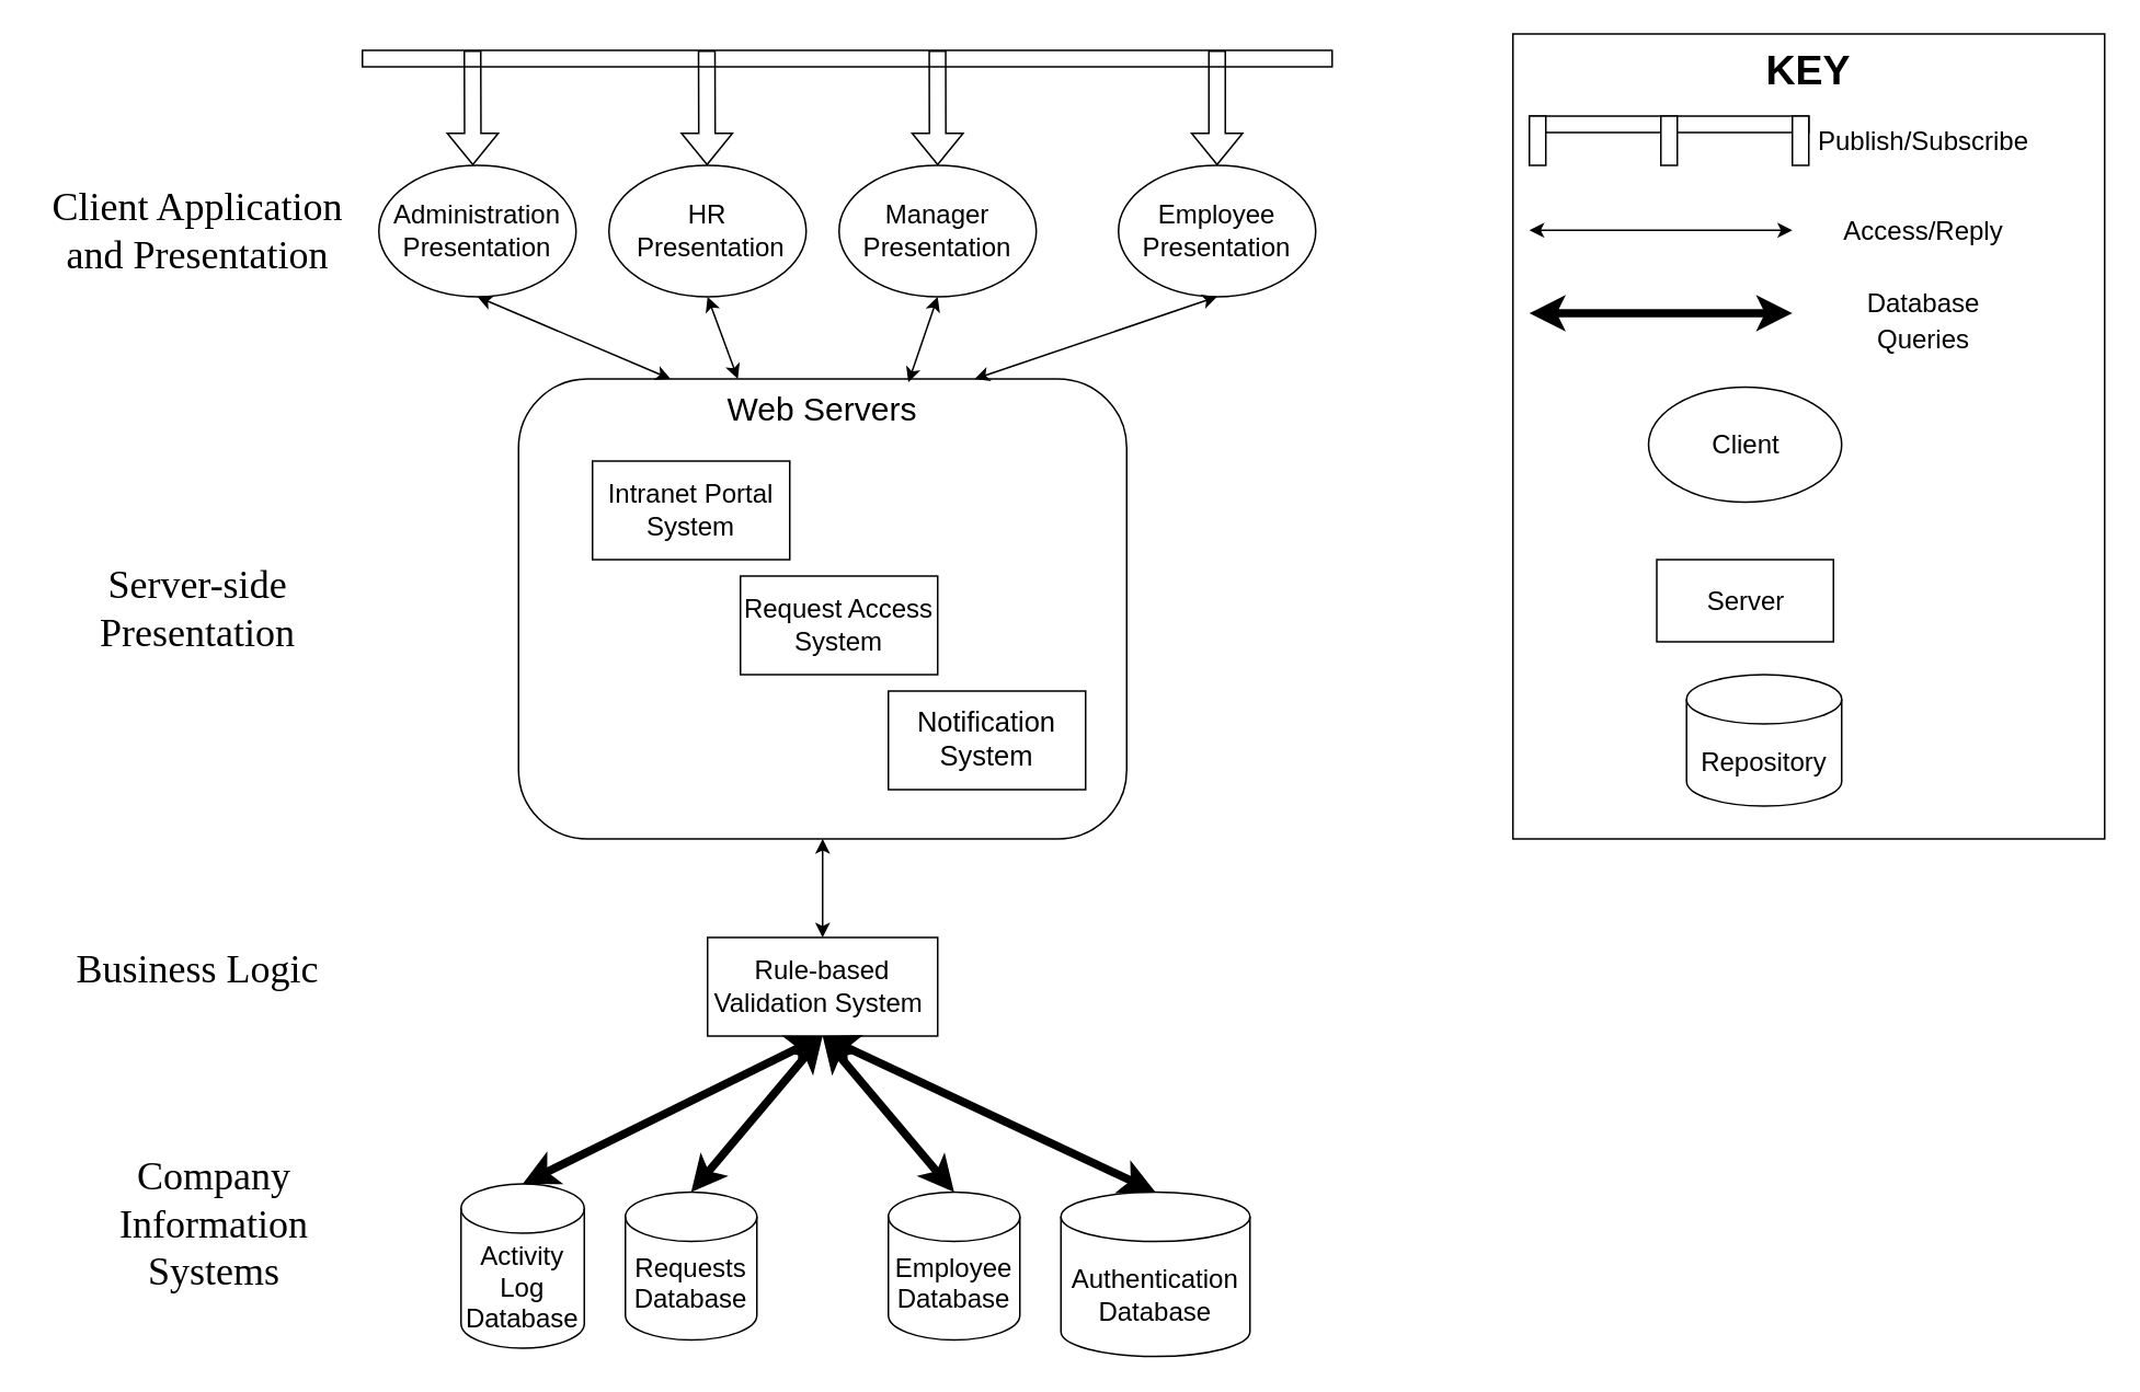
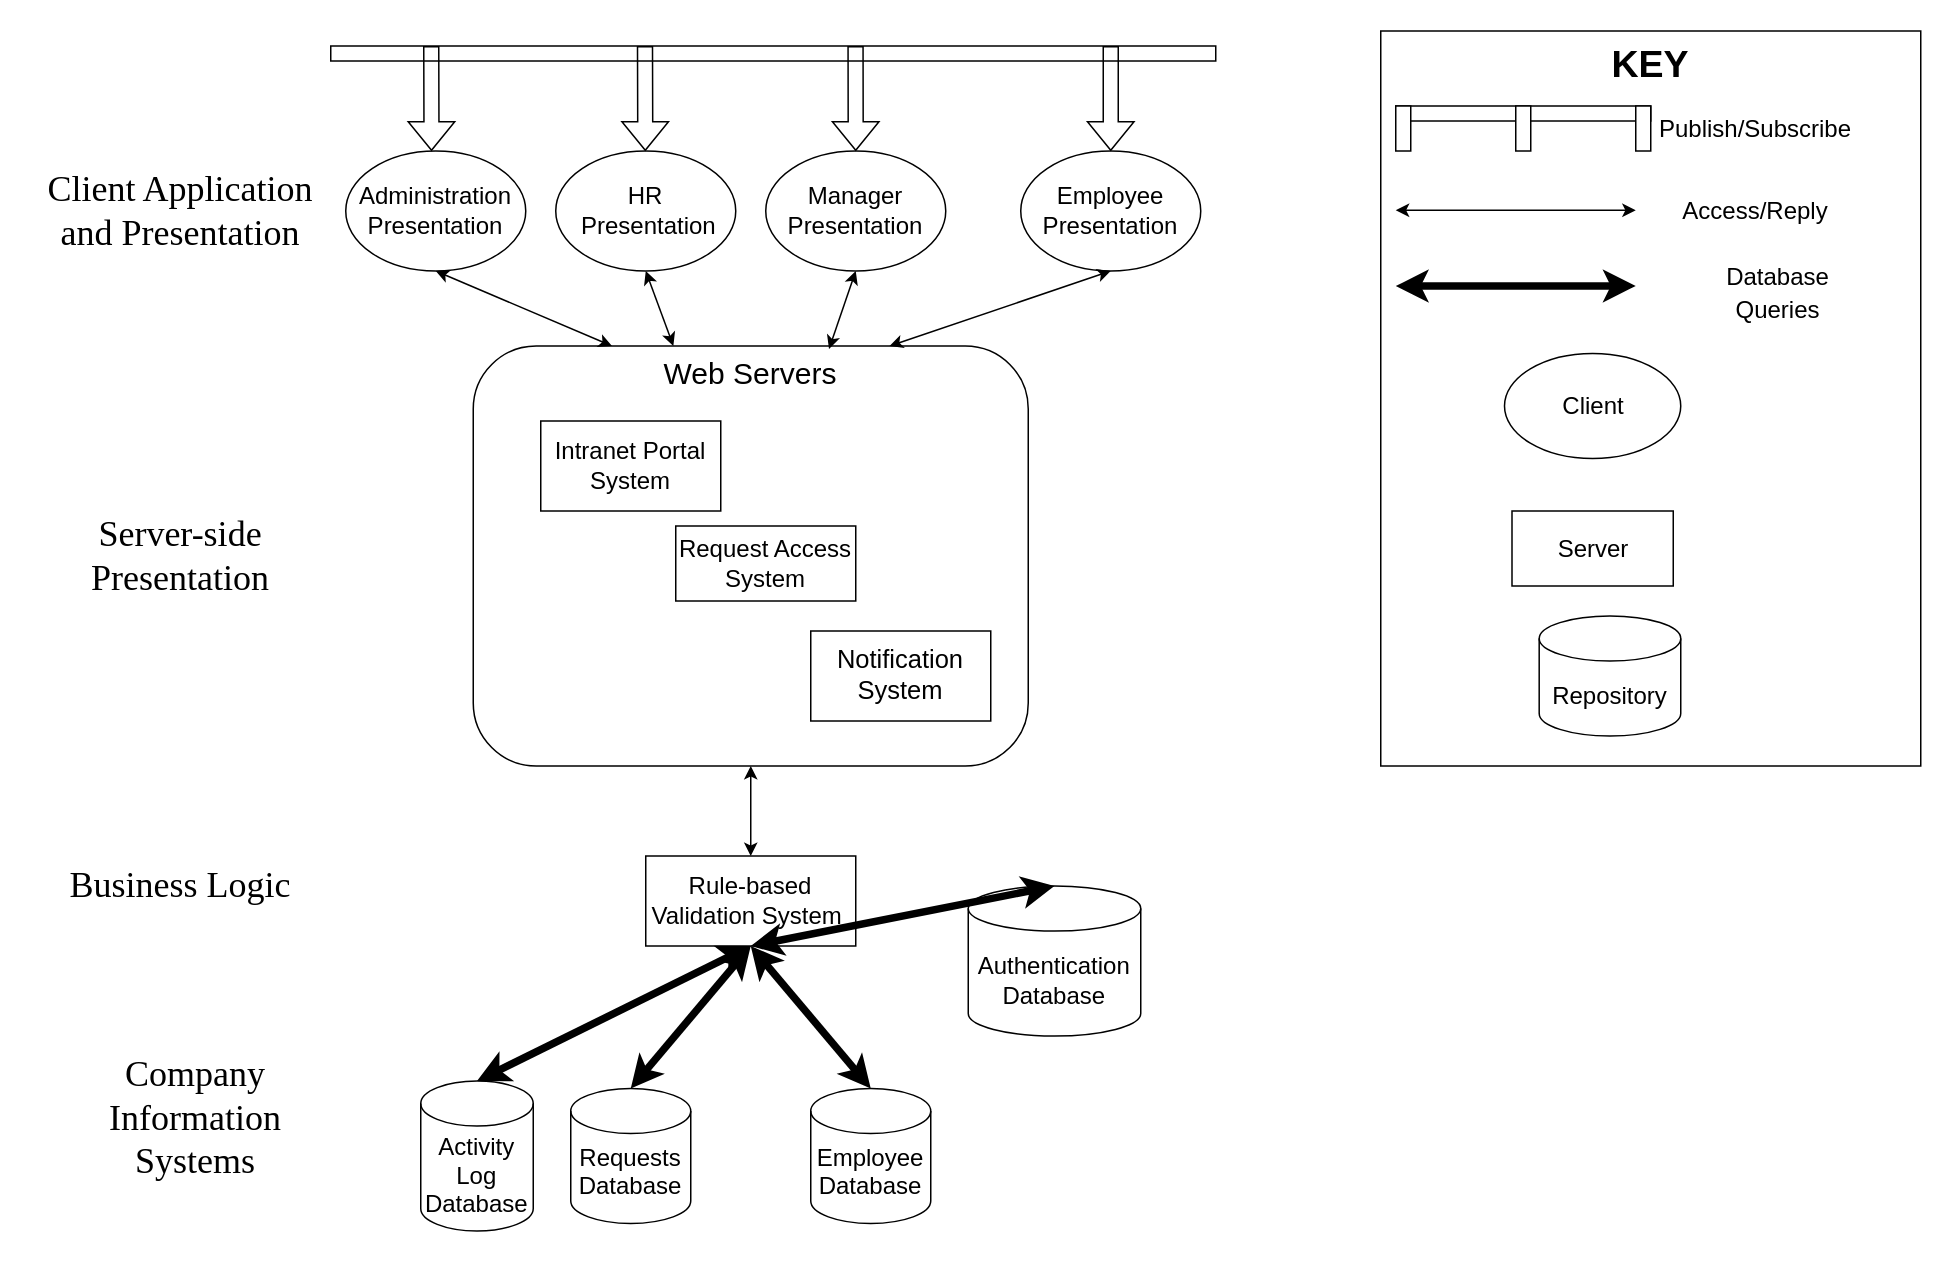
- <mxCell id="33" value="&lt;font style=&quot;font-size: 16px&quot;&gt;Database Queries&lt;/font&gt;" style="text;html=1;strokeColor=none;fillColor=none;align=center;verticalAlign=middle;whiteSpace=wrap;rounded=0;fontSize=18;" parent="1" vertex="1"><mxGeometry x="1120" y="180" width="100" height="30" as="geometry" /></mxCell>
+ <mxCell id="33" value="&lt;font style=&quot;font-size: 16px&quot;&gt;Database Queries&lt;/font&gt;" style="text;html=1;strokeColor=none;fillColor=none;align=center;verticalAlign=middle;whiteSpace=wrap;rounded=0;fontSize=18;" parent="1" vertex="1"><mxGeometry x="1135" y="180" width="100" height="30" as="geometry" /></mxCell>
- <mxCell id="5" value="&lt;font style=&quot;font-size: 16px&quot;&gt;Request Access System&lt;/font&gt;" style="rounded=0;whiteSpace=wrap;html=1;" parent="1" vertex="1"><mxGeometry x="450" y="350" width="120" height="60" as="geometry" /></mxCell>
+ <mxCell id="5" value="&lt;font style=&quot;font-size: 16px&quot;&gt;Request Access System&lt;/font&gt;" style="rounded=0;whiteSpace=wrap;html=1;" parent="1" vertex="1"><mxGeometry x="450" y="350" width="120" height="50" as="geometry" /></mxCell>
- <mxCell id="10" value="&lt;font style=&quot;font-size: 16px&quot;&gt;Authentication Database&lt;/font&gt;" style="shape=cylinder3;whiteSpace=wrap;html=1;boundedLbl=1;backgroundOutline=1;size=15;" parent="1" vertex="1"><mxGeometry x="645" y="725" width="115" height="100" as="geometry" /></mxCell>
+ <mxCell id="10" value="&lt;font style=&quot;font-size: 16px&quot;&gt;Authentication Database&lt;/font&gt;" style="shape=cylinder3;whiteSpace=wrap;html=1;boundedLbl=1;backgroundOutline=1;size=15;" parent="1" vertex="1"><mxGeometry x="645" y="590" width="115" height="100" as="geometry" /></mxCell>
